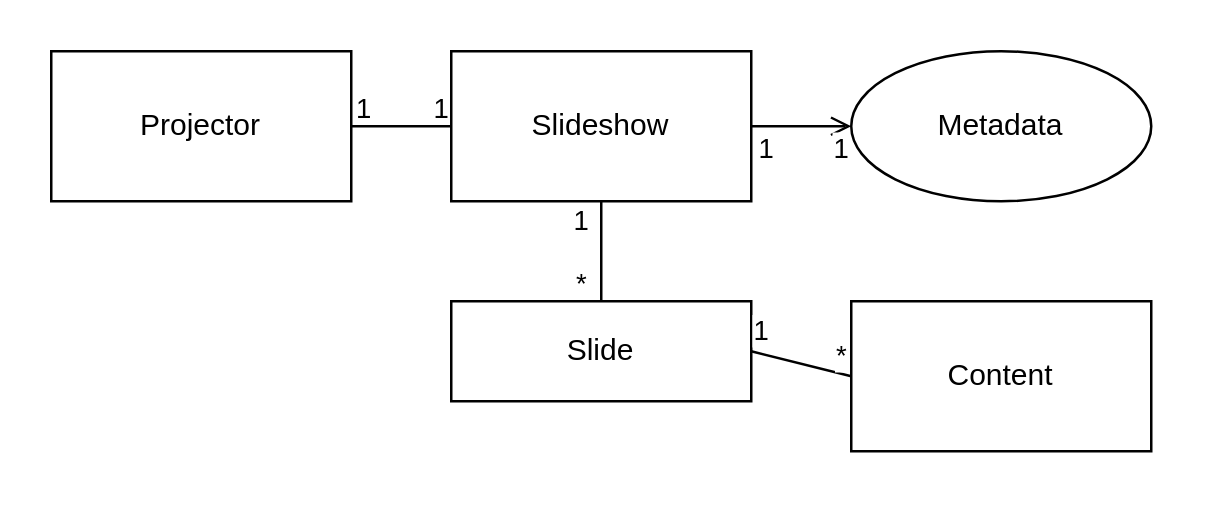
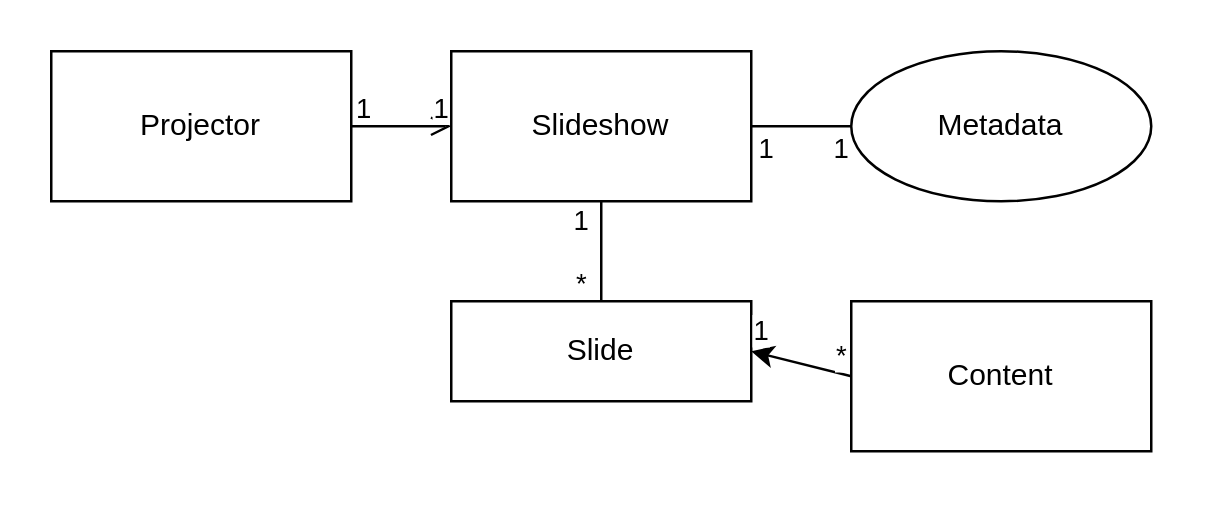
- <mxCell id="7" value="" style="endArrow=none;html=1;rounded=0;entryX=0;entryY=0.5;entryDx=0;entryDy=0;exitX=1;exitY=0.5;exitDx=0;exitDy=0;" parent="1" source="2" target="3" edge="1"><mxGeometry width="50" height="50" relative="1" as="geometry"><mxPoint x="360" y="-20" as="sourcePoint" /><mxPoint x="300" y="-20" as="targetPoint" /></mxGeometry></mxCell>
+ <mxCell id="7" value="" style="endArrow=open;html=1;rounded=0;entryX=0;entryY=0.5;entryDx=0;entryDy=0;exitX=1;exitY=0.5;exitDx=0;exitDy=0;" parent="1" source="2" target="3" edge="1"><mxGeometry width="50" height="50" relative="1" as="geometry"><mxPoint x="360" y="-20" as="sourcePoint" /><mxPoint x="300" y="-20" as="targetPoint" /></mxGeometry></mxCell>
- <mxCell id="13" value="" style="endArrow=open;html=1;rounded=0;entryX=0;entryY=0.5;entryDx=0;entryDy=0;exitX=1;exitY=0.5;exitDx=0;exitDy=0;" parent="1" source="3" target="6" edge="1"><mxGeometry width="50" height="50" relative="1" as="geometry"><mxPoint x="250" y="70" as="sourcePoint" /><mxPoint x="300" y="20" as="targetPoint" /></mxGeometry></mxCell>
+ <mxCell id="13" value="" style="endArrow=none;html=1;rounded=0;entryX=0;entryY=0.5;entryDx=0;entryDy=0;exitX=1;exitY=0.5;exitDx=0;exitDy=0;" parent="1" source="3" target="6" edge="1"><mxGeometry width="50" height="50" relative="1" as="geometry"><mxPoint x="250" y="70" as="sourcePoint" /><mxPoint x="300" y="20" as="targetPoint" /></mxGeometry></mxCell>
- <mxCell id="16" value="" style="endArrow=none;html=1;rounded=0;exitX=0;exitY=0.5;exitDx=0;exitDy=0;entryX=1;entryY=0.5;entryDx=0;entryDy=0;" parent="1" source="5" edge="1" target="4"><mxGeometry width="50" height="50" relative="1" as="geometry"><mxPoint x="250" y="260" as="sourcePoint" /><mxPoint x="260" y="230" as="targetPoint" /></mxGeometry></mxCell>
+ <mxCell id="16" value="" style="endArrow=classic;html=1;rounded=0;exitX=0;exitY=0.5;exitDx=0;exitDy=0;entryX=1;entryY=0.5;entryDx=0;entryDy=0;" parent="1" source="5" edge="1" target="4"><mxGeometry width="50" height="50" relative="1" as="geometry"><mxPoint x="250" y="260" as="sourcePoint" /><mxPoint x="260" y="230" as="targetPoint" /></mxGeometry></mxCell>
